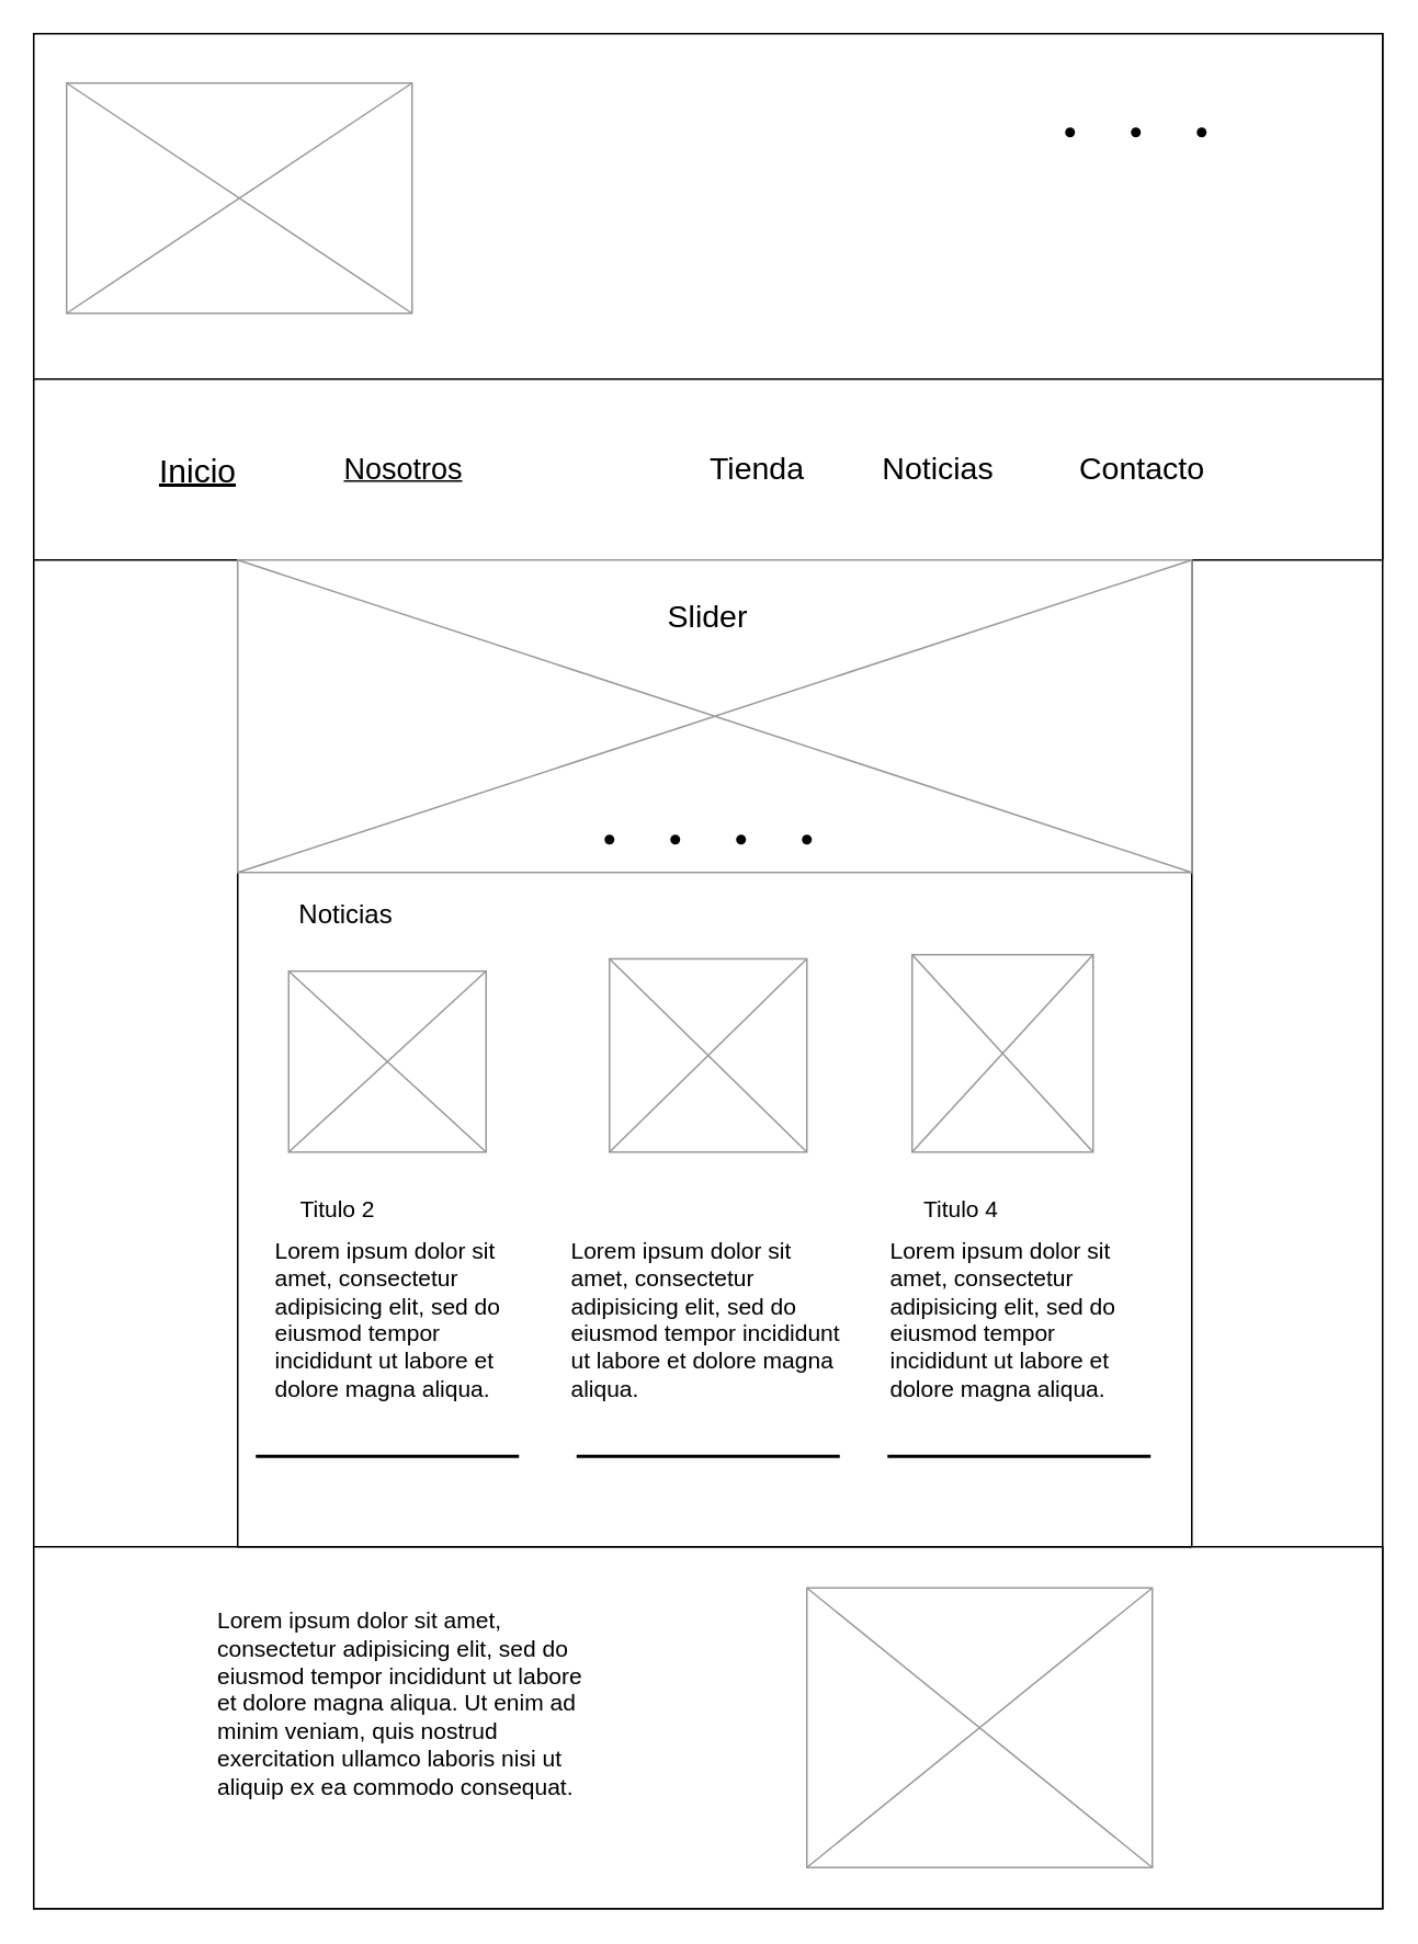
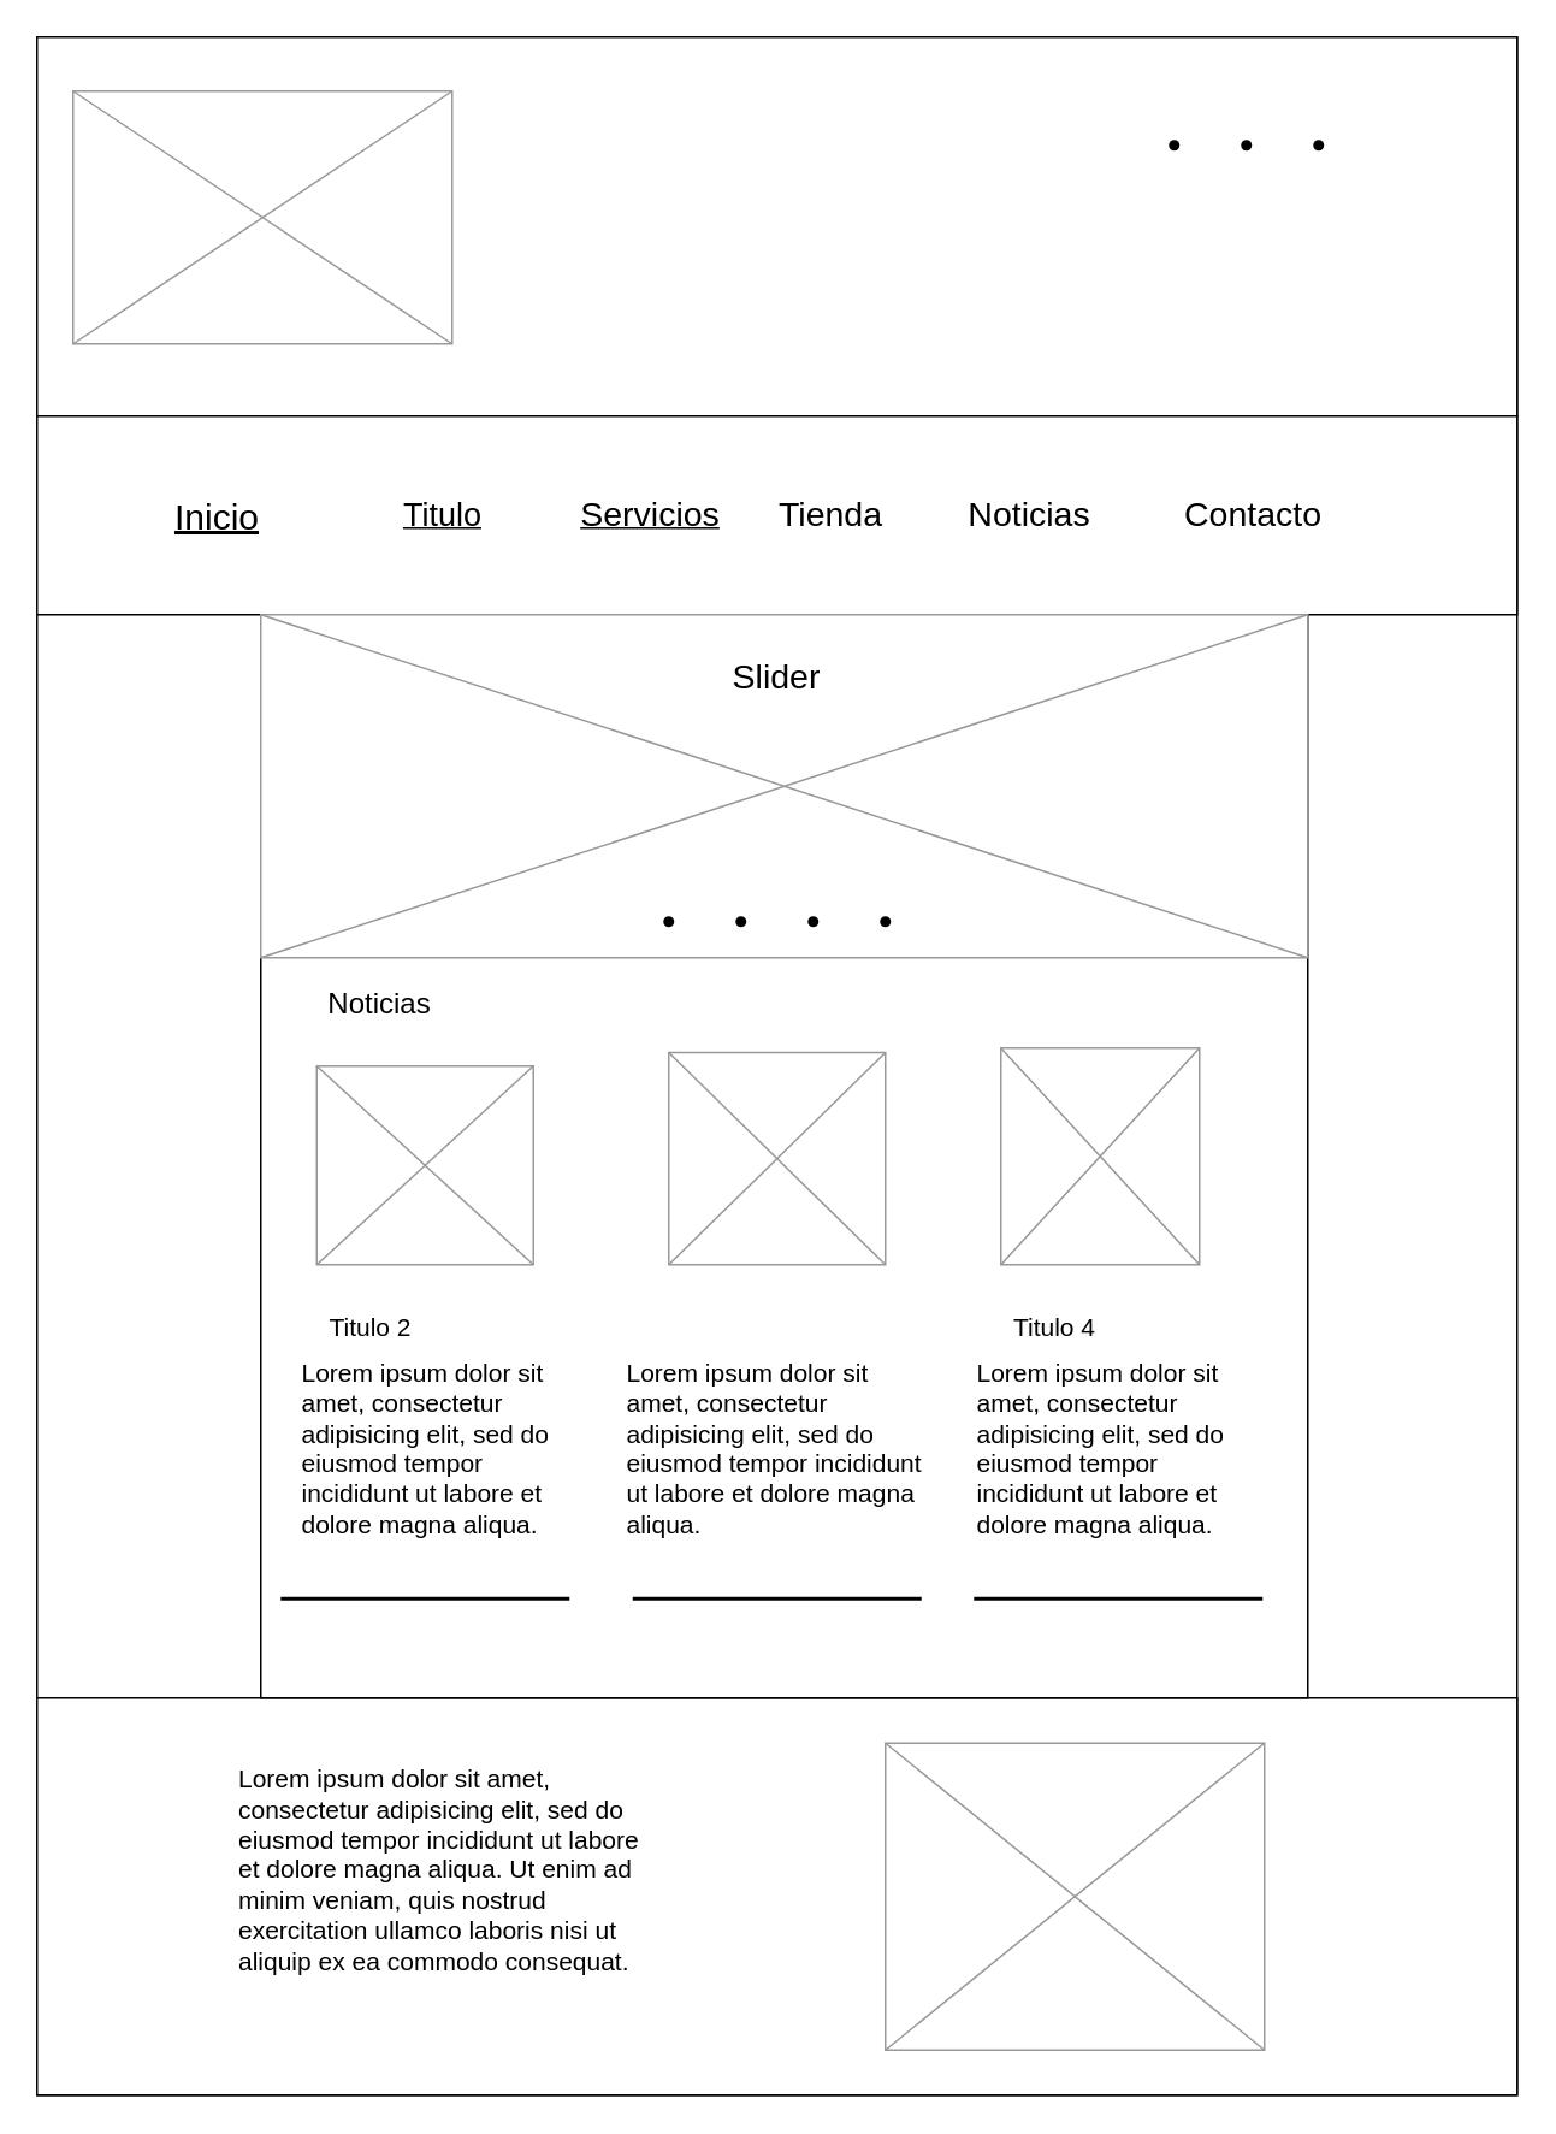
- <mxCell id="9" value="&lt;font style=&quot;font-size: 18px&quot;&gt;&lt;u&gt;Nosotros&lt;/u&gt;&lt;/font&gt;" style="text;html=1;strokeColor=none;fillColor=none;align=center;verticalAlign=middle;whiteSpace=wrap;rounded=0;labelBackgroundColor=#FFFFFF;fontSize=14;" vertex="1" parent="1"><mxGeometry x="215" y="270" width="60" height="30" as="geometry" /></mxCell>
+ <mxCell id="9" value="&lt;font style=&quot;font-size: 18px&quot;&gt;&lt;u&gt;Titulo&lt;/u&gt;&lt;/font&gt;" style="text;html=1;strokeColor=none;fillColor=none;align=center;verticalAlign=middle;whiteSpace=wrap;rounded=0;labelBackgroundColor=#FFFFFF;fontSize=14;" vertex="1" parent="1"><mxGeometry x="215" y="270" width="60" height="30" as="geometry" /></mxCell>
+ <mxCell id="10" value="&lt;u style=&quot;font-size: 19px&quot;&gt;Servicios&lt;/u&gt;" style="text;html=1;strokeColor=none;fillColor=none;align=center;verticalAlign=middle;whiteSpace=wrap;rounded=0;labelBackgroundColor=#FFFFFF;fontSize=14;" vertex="1" parent="1"><mxGeometry x="330" y="270" width="60" height="30" as="geometry" /></mxCell>
